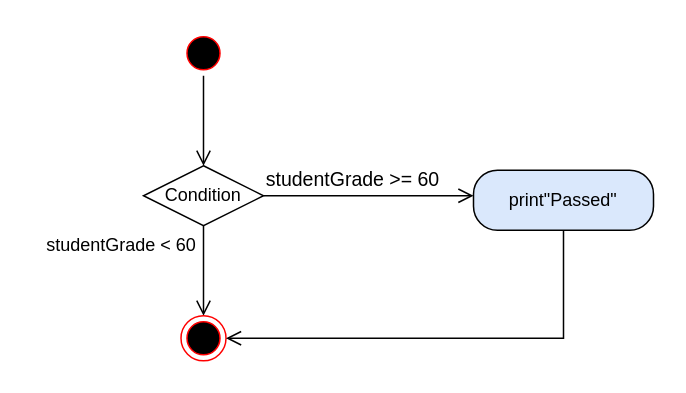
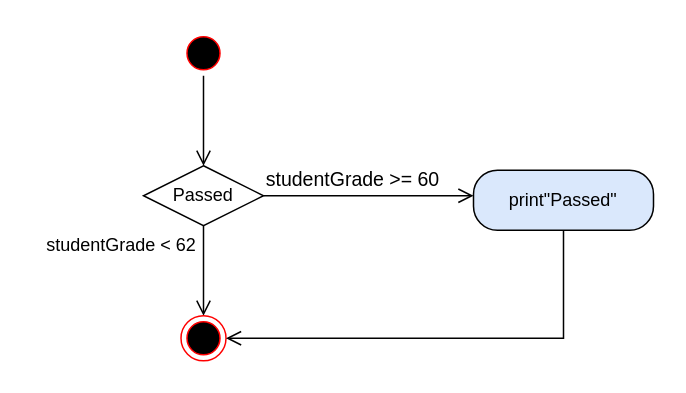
- <mxCell id="4" value="Condition" style="rhombus;whiteSpace=wrap;html=1;" vertex="1" parent="1"><mxGeometry x="95" y="110" width="80" height="40" as="geometry" /></mxCell>
+ <mxCell id="4" value="Passed" style="rhombus;whiteSpace=wrap;html=1;" vertex="1" parent="1"><mxGeometry x="95" y="110" width="80" height="40" as="geometry" /></mxCell>
- <mxCell id="7" value="studentGrade &amp;lt; 60" style="text;html=1;align=center;verticalAlign=middle;resizable=0;points=[];autosize=1;strokeColor=none;fillColor=none;" vertex="1" parent="1"><mxGeometry x="20" y="148" width="120" height="30" as="geometry" /></mxCell>
+ <mxCell id="7" value="studentGrade &amp;lt; 62" style="text;html=1;align=center;verticalAlign=middle;resizable=0;points=[];autosize=1;strokeColor=none;fillColor=none;" vertex="1" parent="1"><mxGeometry x="20" y="148" width="120" height="30" as="geometry" /></mxCell>
